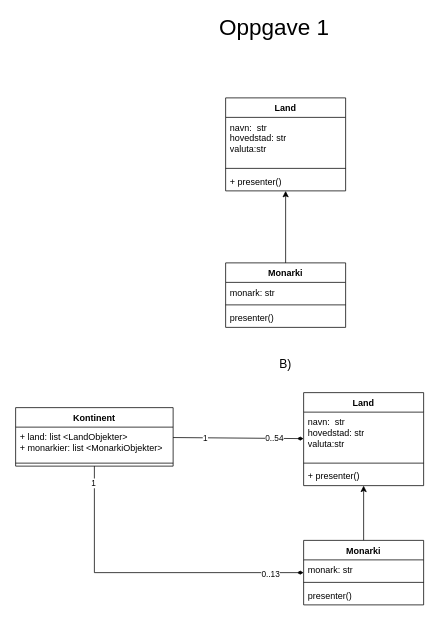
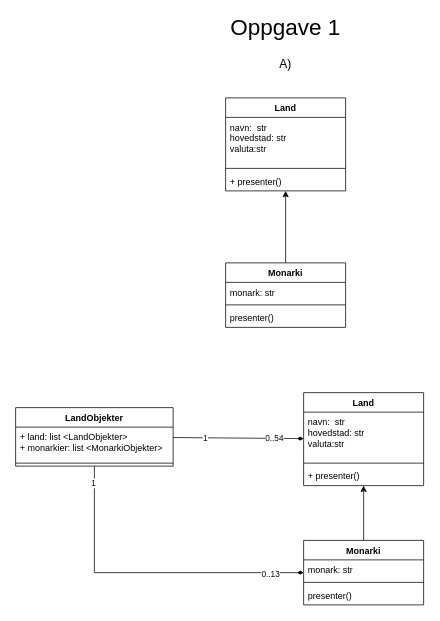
- <mxCell id="11" value="Oppgave 1" style="text;html=1;strokeColor=none;fillColor=none;align=center;verticalAlign=middle;whiteSpace=wrap;rounded=0;fontSize=30;" vertex="1" parent="1"><mxGeometry x="280" y="20" width="170" height="30" as="geometry" /></mxCell>
+ <mxCell id="11" value="Oppgave 1" style="text;html=1;strokeColor=none;fillColor=none;align=center;verticalAlign=middle;whiteSpace=wrap;rounded=0;fontSize=30;" vertex="1" parent="1"><mxGeometry x="295" y="20" width="170" height="30" as="geometry" /></mxCell>
+ <mxCell id="12" value="A)" style="text;html=1;strokeColor=none;fillColor=none;align=center;verticalAlign=middle;whiteSpace=wrap;rounded=0;fontSize=16;" vertex="1" parent="1"><mxGeometry x="320" y="70" width="120" height="30" as="geometry" /></mxCell>
- <mxCell id="13" value="B)" style="text;html=1;strokeColor=none;fillColor=none;align=center;verticalAlign=middle;whiteSpace=wrap;rounded=0;fontSize=16;" vertex="1" parent="1"><mxGeometry x="320" y="470" width="120" height="30" as="geometry" /></mxCell>
- <mxCell id="29" value="Kontinent" style="swimlane;fontStyle=1;align=center;verticalAlign=top;childLayout=stackLayout;horizontal=1;startSize=26;horizontalStack=0;resizeParent=1;resizeParentMax=0;resizeLast=0;collapsible=1;marginBottom=0;whiteSpace=wrap;html=1;" vertex="1" parent="1"><mxGeometry x="20" y="543" width="210" height="78" as="geometry" /></mxCell>
+ <mxCell id="29" value="LandObjekter" style="swimlane;fontStyle=1;align=center;verticalAlign=top;childLayout=stackLayout;horizontal=1;startSize=26;horizontalStack=0;resizeParent=1;resizeParentMax=0;resizeLast=0;collapsible=1;marginBottom=0;whiteSpace=wrap;html=1;" vertex="1" parent="1"><mxGeometry x="20" y="543" width="210" height="78" as="geometry" /></mxCell>
